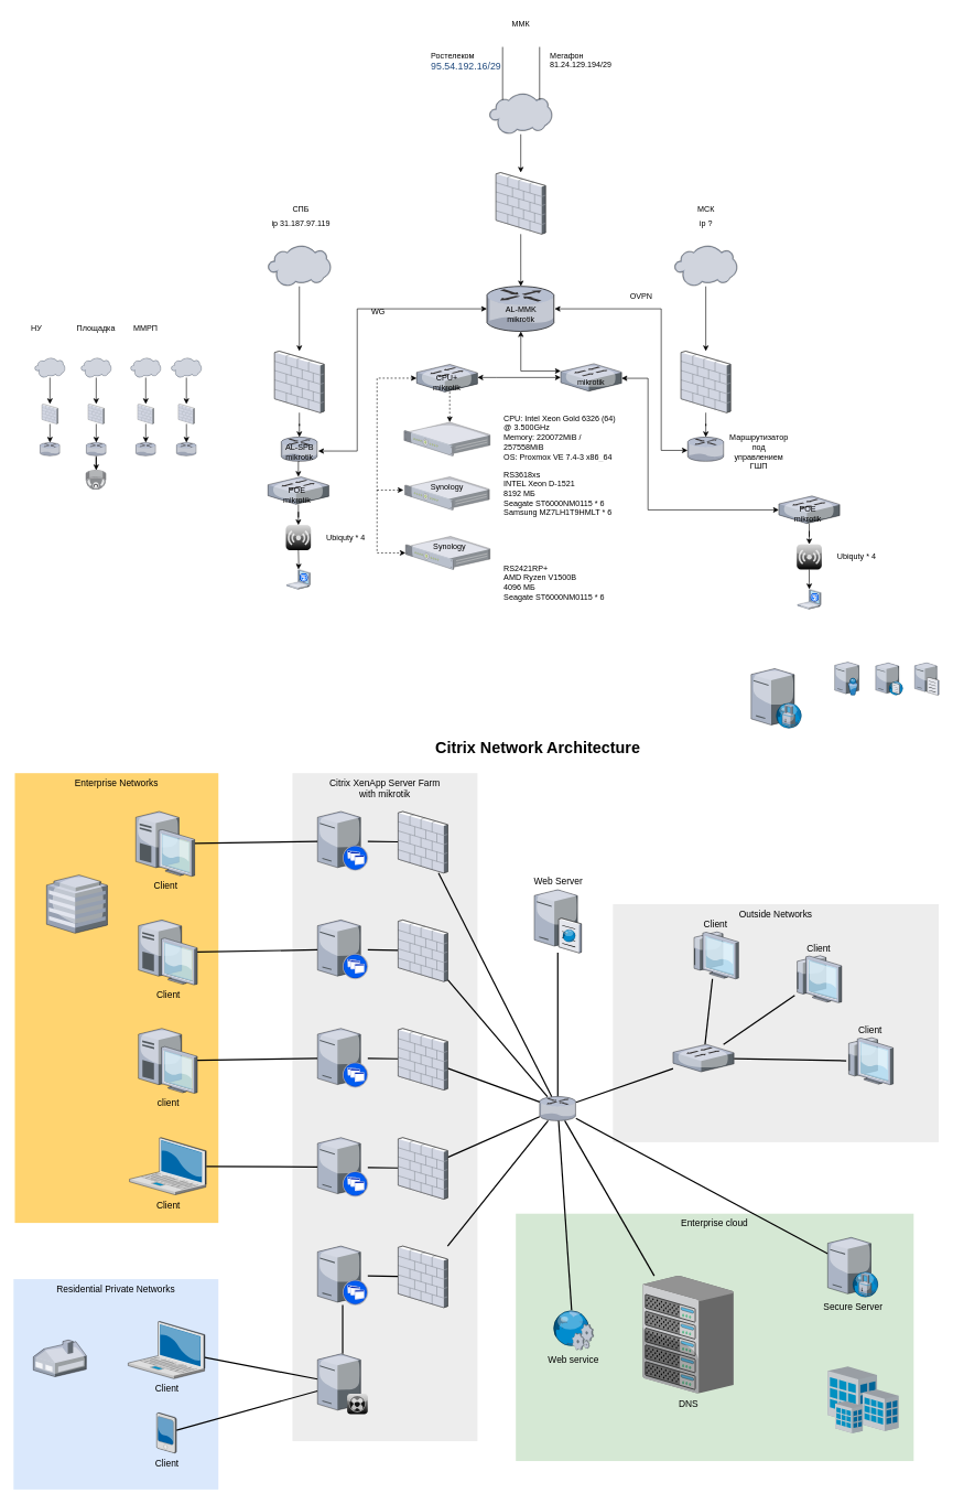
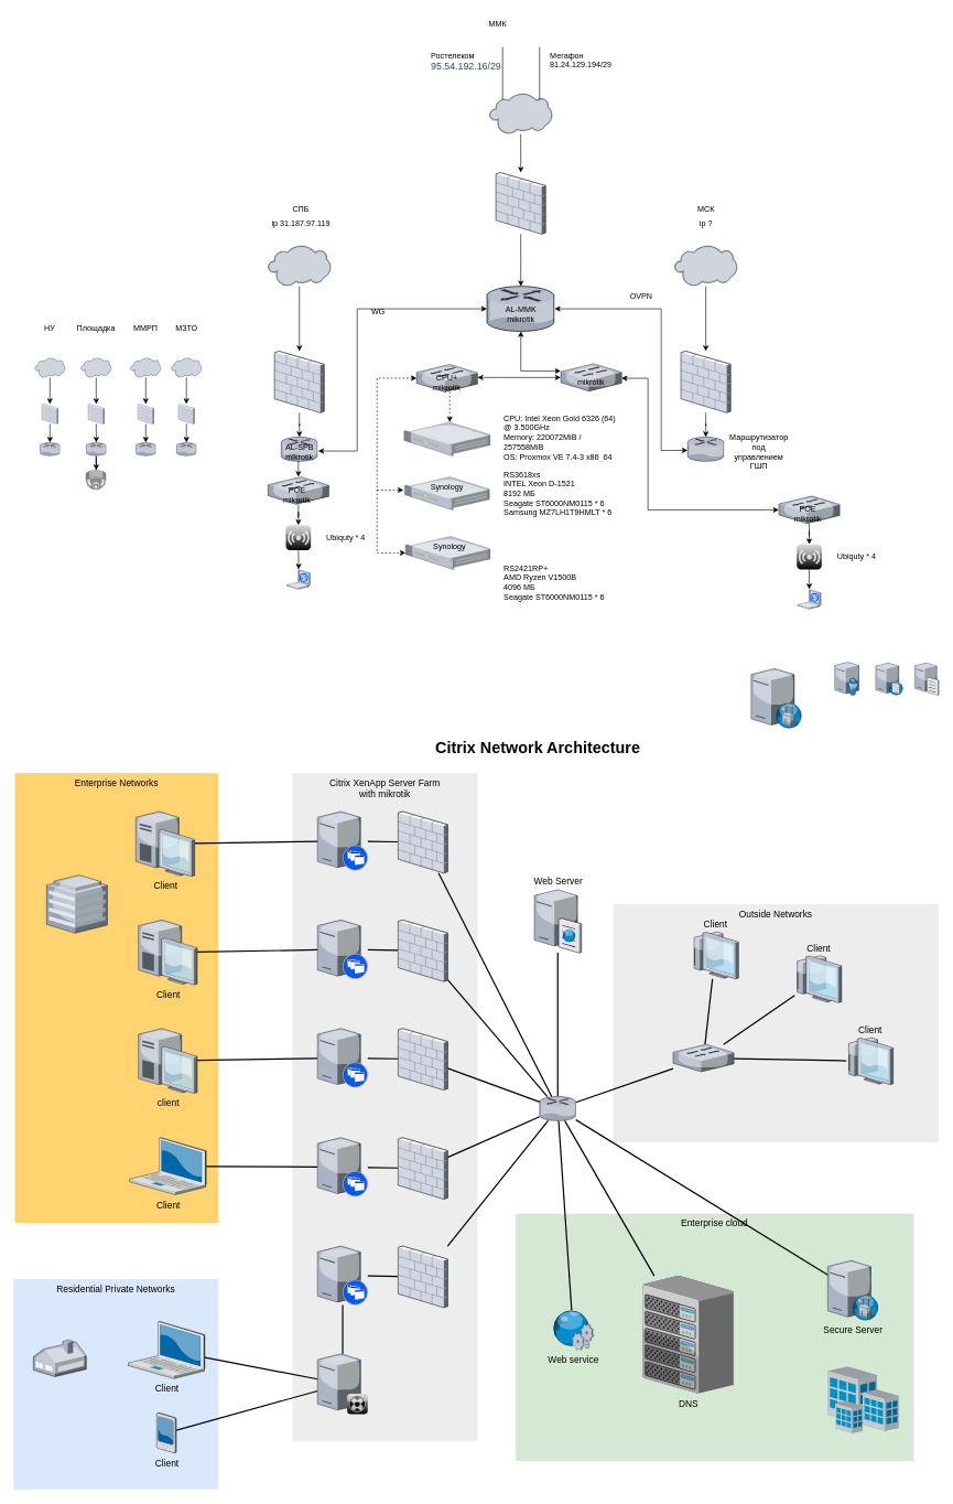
- <mxCell id="107" value="&lt;div&gt;ММК&lt;/div&gt;" style="text;html=1;align=center;verticalAlign=middle;whiteSpace=wrap;rounded=0;" parent="1" vertex="1"><mxGeometry x="757.5" y="20" width="60" height="30" as="geometry" /></mxCell>
+ <mxCell id="107" value="&lt;div&gt;ММК&lt;/div&gt;" style="text;html=1;align=center;verticalAlign=middle;whiteSpace=wrap;rounded=0;" parent="1" vertex="1"><mxGeometry x="722.5" y="20" width="60" height="30" as="geometry" /></mxCell>
- <mxCell id="133" value="НУ" style="text;html=1;align=center;verticalAlign=middle;whiteSpace=wrap;rounded=0;" parent="1" vertex="1"><mxGeometry x="25.07" y="480" width="60" height="30" as="geometry" /></mxCell>
+ <mxCell id="133" value="НУ" style="text;html=1;align=center;verticalAlign=middle;whiteSpace=wrap;rounded=0;" parent="1" vertex="1"><mxGeometry x="45.07" y="480" width="60" height="30" as="geometry" /></mxCell>
+ <mxCell id="131" value="МЗТО" style="text;html=1;align=center;verticalAlign=middle;whiteSpace=wrap;rounded=0;" parent="1" vertex="1"><mxGeometry x="251.57" y="480" width="60" height="30" as="geometry" /></mxCell>
- <mxCell id="50" value="Secure Server" style="verticalLabelPosition=bottom;aspect=fixed;html=1;verticalAlign=top;strokeColor=none;shape=mxgraph.citrix.proxy_server;fillColor=#66B2FF;gradientColor=#0066CC;fontSize=14;" parent="1" vertex="1"><mxGeometry x="1252" y="1870" width="76.5" height="90" as="geometry" /></mxCell>
+ <mxCell id="50" value="Secure Server" style="verticalLabelPosition=bottom;aspect=fixed;html=1;verticalAlign=top;strokeColor=none;shape=mxgraph.citrix.proxy_server;fillColor=#66B2FF;gradientColor=#0066CC;fontSize=14;" parent="1" vertex="1"><mxGeometry x="1252" y="1905" width="76.5" height="90" as="geometry" /></mxCell>
